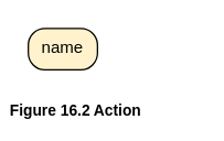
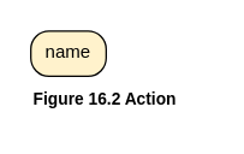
- <mxCell id="3" value="&lt;b&gt;Figure 16.2 Action&lt;/b&gt;" style="text;html=1;align=left;verticalAlign=middle;resizable=0;points=[];autosize=1;strokeColor=none;fillColor=none;fontSize=11;fontFamily=Helvetica;fontColor=default;" vertex="1" parent="1"><mxGeometry x="5" y="65" width="120" height="30" as="geometry" /></mxCell>
+ <mxCell id="3" value="&lt;b&gt;Figure 16.2 Action&lt;/b&gt;" style="text;html=1;align=left;verticalAlign=middle;resizable=0;points=[];autosize=1;strokeColor=none;fillColor=none;fontSize=11;fontFamily=Helvetica;fontColor=default;" vertex="1" parent="1"><mxGeometry y="50" width="120" height="30" as="geometry" x="20" /></mxCell>
